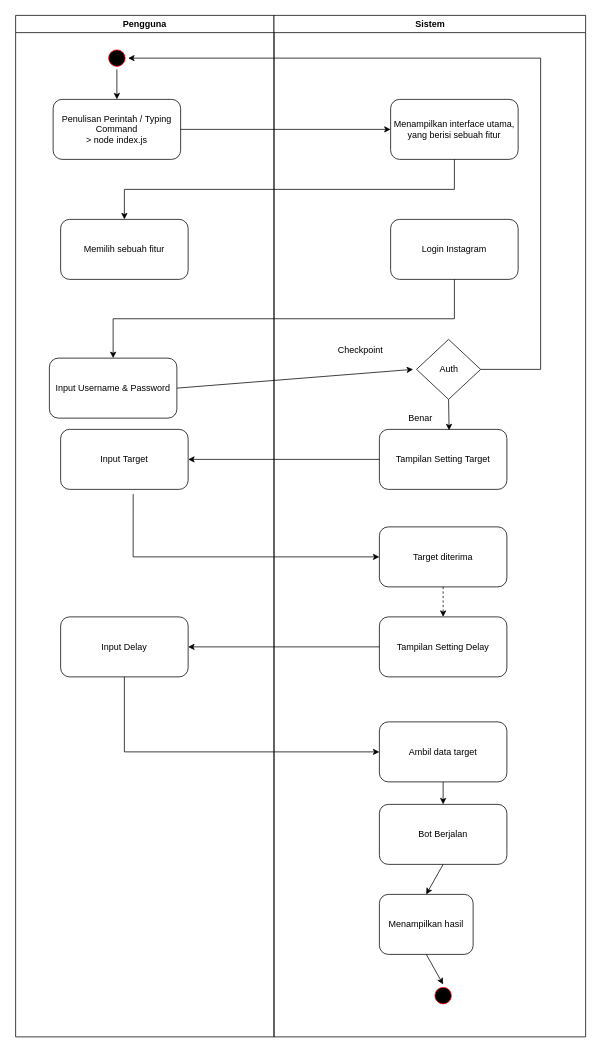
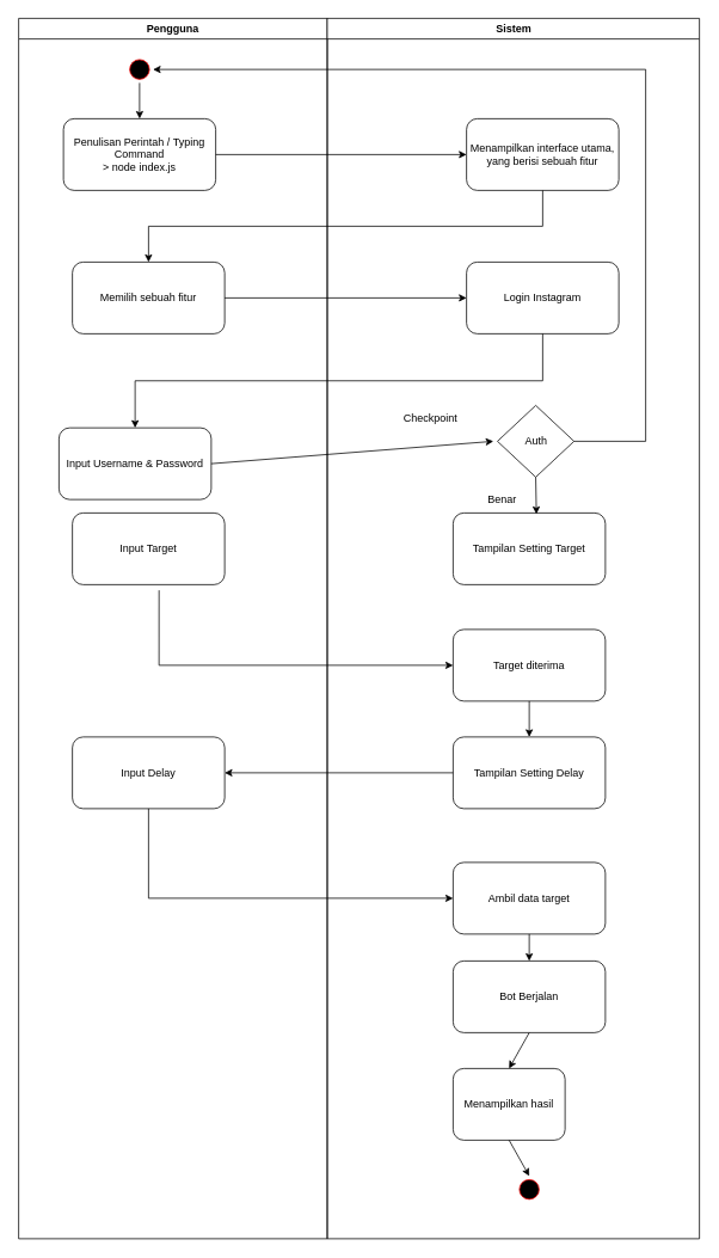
+ <mxCell id="31" value="" style="endArrow=classic;html=1;rounded=0;exitX=1;exitY=0.5;exitDx=0;exitDy=0;entryX=0;entryY=0.5;entryDx=0;entryDy=0;" edge="1" parent="1" source="5" target="12"><mxGeometry width="50" height="50" relative="1" as="geometry"><mxPoint x="500" y="302" as="sourcePoint" /><mxPoint x="550" y="252" as="targetPoint" /></mxGeometry></mxCell>
- <mxCell id="34" value="" style="endArrow=classic;html=1;rounded=0;exitX=0;exitY=0.5;exitDx=0;exitDy=0;entryX=1;entryY=0.5;entryDx=0;entryDy=0;" edge="1" parent="1" source="15" target="7"><mxGeometry width="50" height="50" relative="1" as="geometry"><mxPoint x="500" y="722" as="sourcePoint" /><mxPoint x="550" y="672" as="targetPoint" /></mxGeometry></mxCell>
- <mxCell id="22" value="" style="endArrow=classic;html=1;rounded=0;entryX=0.5;entryY=0;entryDx=0;entryDy=0;exitX=0.5;exitY=1;exitDx=0;exitDy=0;dashed=1;" edge="1" parent="10" source="18" target="19"><mxGeometry width="50" height="50" relative="1" as="geometry"><mxPoint x="95.5" y="742" as="sourcePoint" /><mxPoint x="145.5" y="692" as="targetPoint" /></mxGeometry></mxCell>
+ <mxCell id="22" value="" style="endArrow=classic;html=1;rounded=0;entryX=0.5;entryY=0;entryDx=0;entryDy=0;exitX=0.5;exitY=1;exitDx=0;exitDy=0;" edge="1" parent="10" source="18" target="19"><mxGeometry width="50" height="50" relative="1" as="geometry"><mxPoint x="95.5" y="742" as="sourcePoint" /><mxPoint x="145.5" y="692" as="targetPoint" /></mxGeometry></mxCell>
